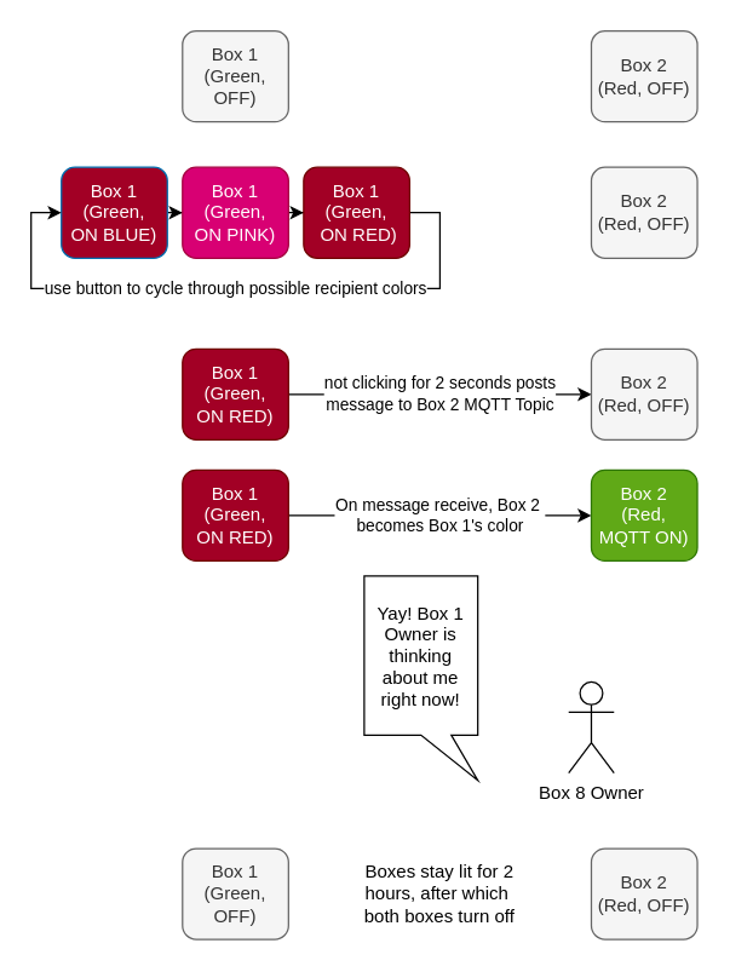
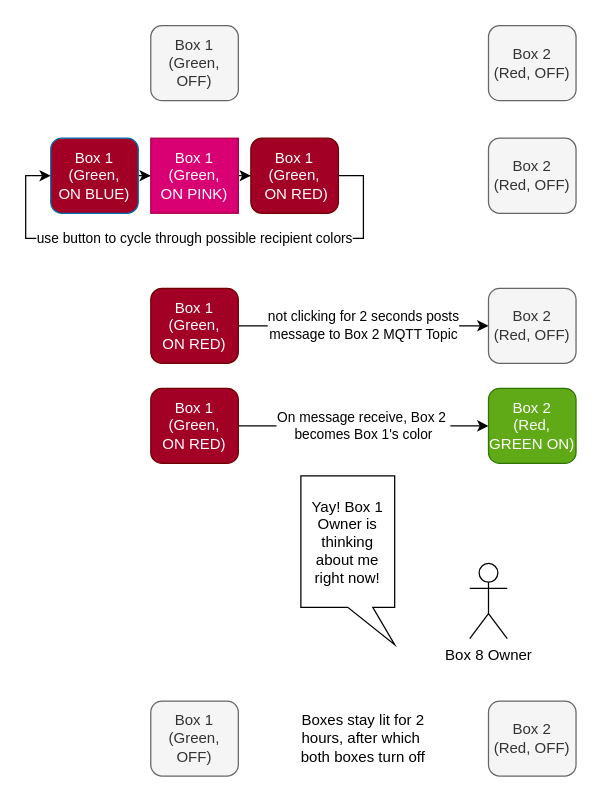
- <mxCell id="7" value="Box 1 (Green,&lt;br&gt;ON PINK)" style="rounded=1;whiteSpace=wrap;html=1;fillColor=#d80073;strokeColor=#A50040;fontColor=#ffffff;" vertex="1" parent="1"><mxGeometry x="120" y="110" width="70" height="60" as="geometry" /></mxCell>
+ <mxCell id="7" value="Box 1 (Green,&lt;br&gt;ON PINK)" style="whiteSpace=wrap;html=1;fillColor=#d80073;strokeColor=#A50040;fontColor=#ffffff;rounded=0;" vertex="1" parent="1"><mxGeometry x="120" y="110" width="70" height="60" as="geometry" /></mxCell>
- <mxCell id="16" value="Box 2 &lt;br&gt;(Red, &lt;br&gt;MQTT ON)" style="rounded=1;whiteSpace=wrap;html=1;fillColor=#60a917;strokeColor=#2D7600;fontColor=#ffffff;" vertex="1" parent="1"><mxGeometry x="390" y="310" width="70" height="60" as="geometry" /></mxCell>
+ <mxCell id="16" value="Box 2 &lt;br&gt;(Red, &lt;br&gt;GREEN ON)" style="rounded=1;whiteSpace=wrap;html=1;fillColor=#60a917;strokeColor=#2D7600;fontColor=#ffffff;" vertex="1" parent="1"><mxGeometry x="390" y="310" width="70" height="60" as="geometry" /></mxCell>
